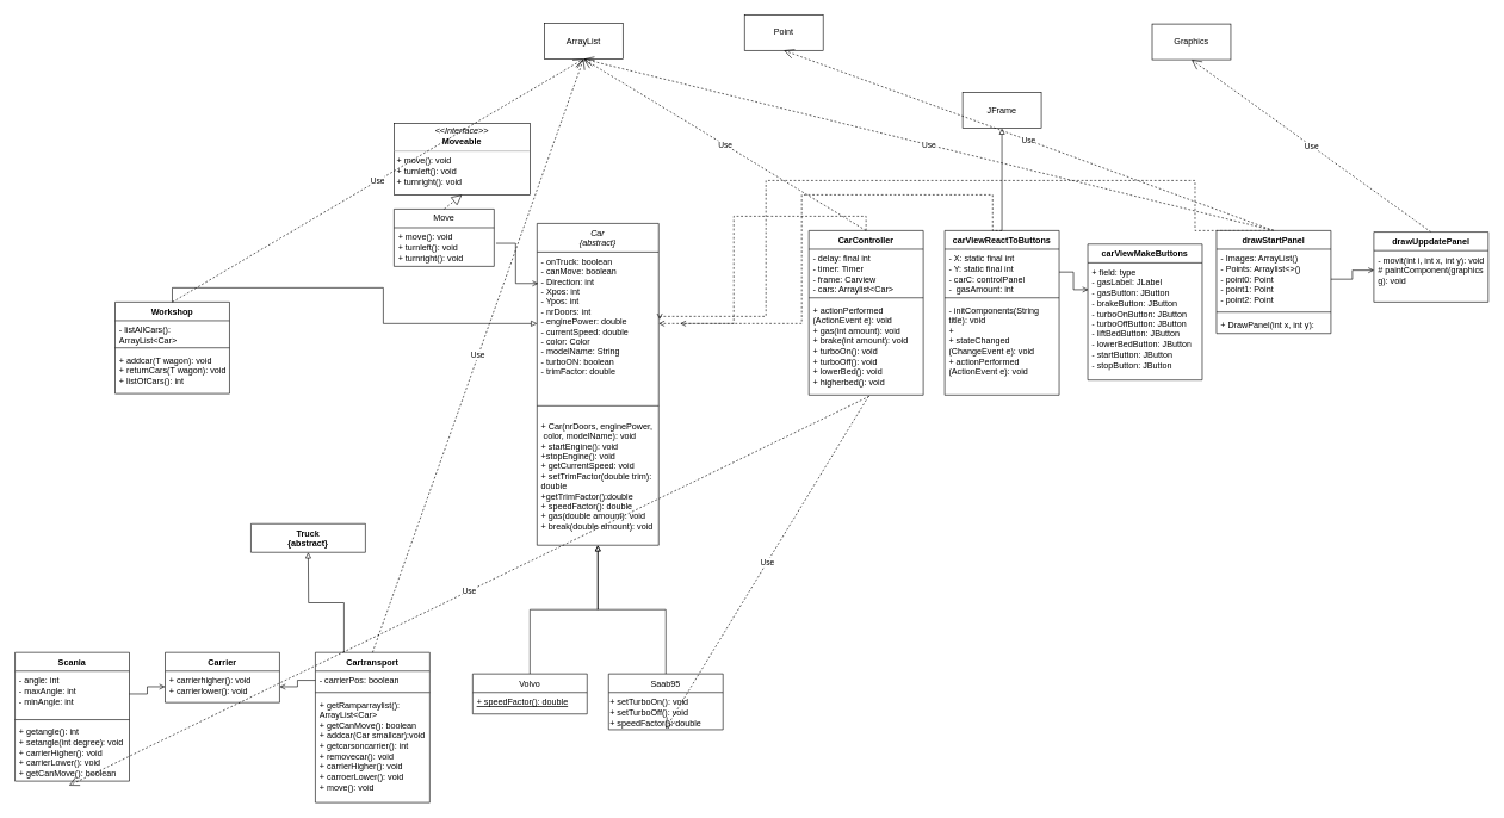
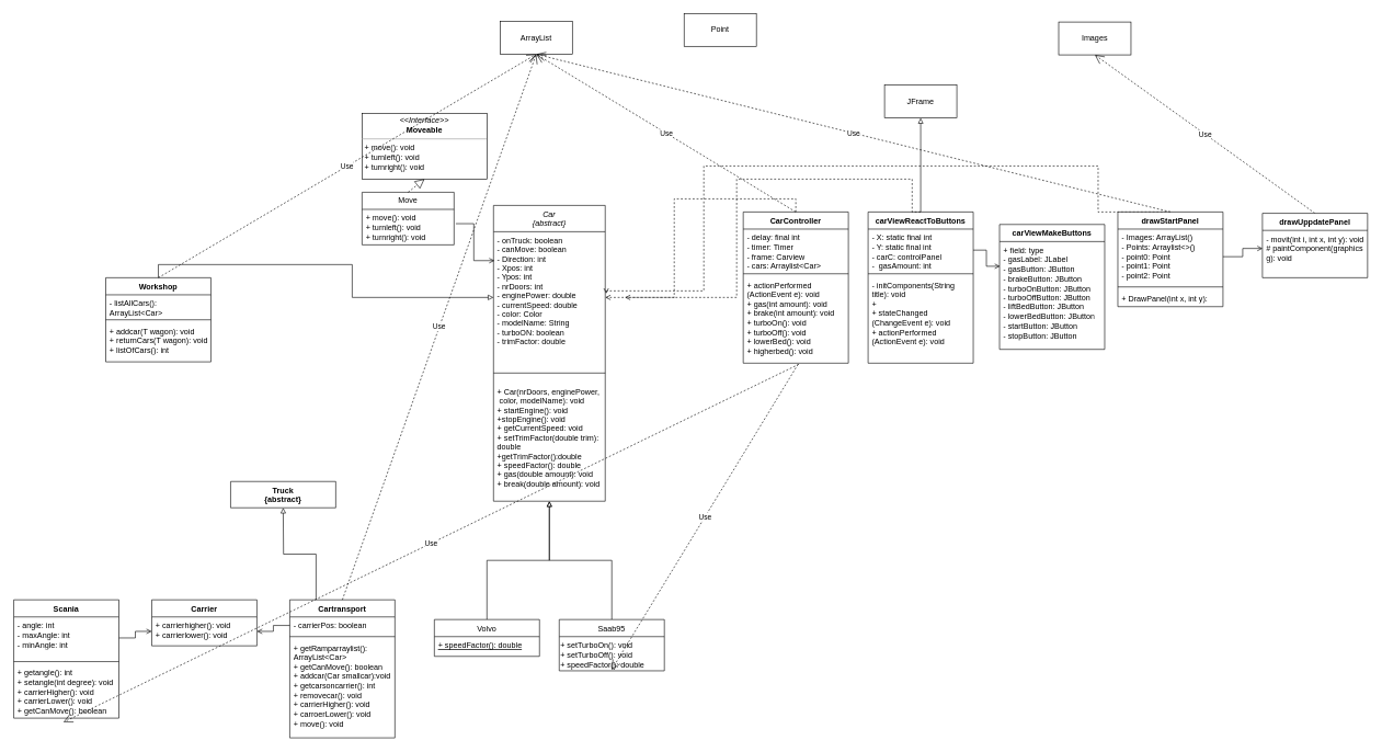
- <mxCell id="42" value="Graphics" style="html=1;whiteSpace=wrap;" vertex="1" parent="1"><mxGeometry x="1610" y="33" width="110" height="50" as="geometry" /></mxCell>
+ <mxCell id="42" value="Images" style="html=1;whiteSpace=wrap;" vertex="1" parent="1"><mxGeometry x="1610" y="33" width="110" height="50" as="geometry" /></mxCell>
- <mxCell id="47" value="Use" style="endArrow=open;endSize=12;dashed=1;html=1;rounded=0;exitX=0.5;exitY=0;exitDx=0;exitDy=0;entryX=0.5;entryY=1;entryDx=0;entryDy=0;" edge="1" parent="1" source="60" target="44"><mxGeometry width="160" relative="1" as="geometry"><mxPoint x="1905" y="347" as="sourcePoint" /><mxPoint x="1030" y="107" as="targetPoint" /></mxGeometry></mxCell>
